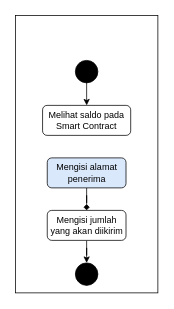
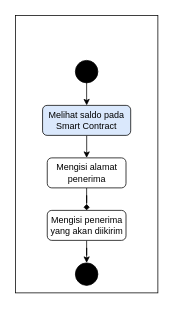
- <mxCell id="6" value="Melihat saldo pada Smart Contract" style="rounded=1;whiteSpace=wrap;html=1;fillColor=#FFFFFF;" vertex="1" parent="1"><mxGeometry x="56.25" y="140" width="117.5" height="40" as="geometry" /></mxCell>
+ <mxCell id="6" value="Melihat saldo pada Smart Contract" style="rounded=1;whiteSpace=wrap;html=1;fillColor=#dae8fc;" vertex="1" parent="1"><mxGeometry x="56.25" y="140" width="117.5" height="40" as="geometry" /></mxCell>
+ <mxCell id="5" style="edgeStyle=orthogonalEdgeStyle;rounded=0;orthogonalLoop=1;jettySize=auto;html=1;entryX=0.5;entryY=0;entryDx=0;entryDy=0;" edge="1" parent="1" source="6" target="9"><mxGeometry relative="1" as="geometry" /></mxCell>
- <mxCell id="9" value="Mengisi alamat penerima" style="rounded=1;whiteSpace=wrap;html=1;fillColor=#dae8fc;" vertex="1" parent="1"><mxGeometry x="62.5" y="210" width="105" height="40" as="geometry" /></mxCell>
+ <mxCell id="9" value="Mengisi alamat penerima" style="rounded=1;whiteSpace=wrap;html=1;fillColor=#FFFFFF;" vertex="1" parent="1"><mxGeometry x="62.5" y="210" width="105" height="40" as="geometry" /></mxCell>
- <mxCell id="11" value="Mengisi jumlah yang akan diikirim" style="rounded=1;whiteSpace=wrap;html=1;fillColor=#FFFFFF;" vertex="1" parent="1"><mxGeometry x="62.5" y="280" width="105" height="40" as="geometry" /></mxCell>
+ <mxCell id="11" value="Mengisi penerima yang akan diikirim" style="rounded=1;whiteSpace=wrap;html=1;fillColor=#FFFFFF;" vertex="1" parent="1"><mxGeometry x="62.5" y="280" width="105" height="40" as="geometry" /></mxCell>
